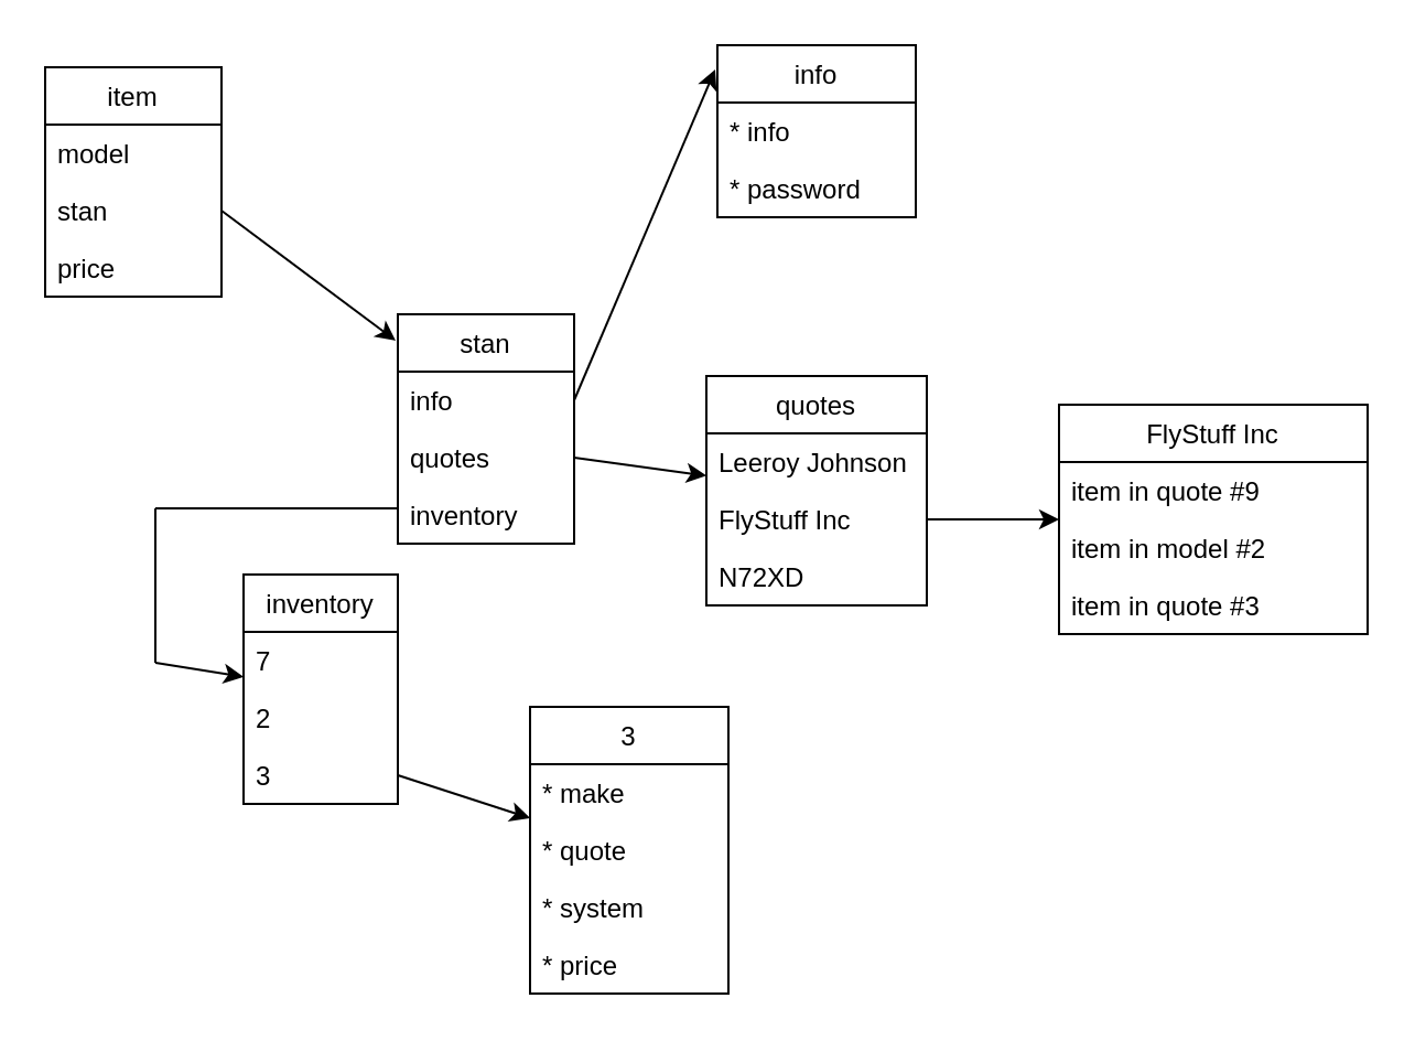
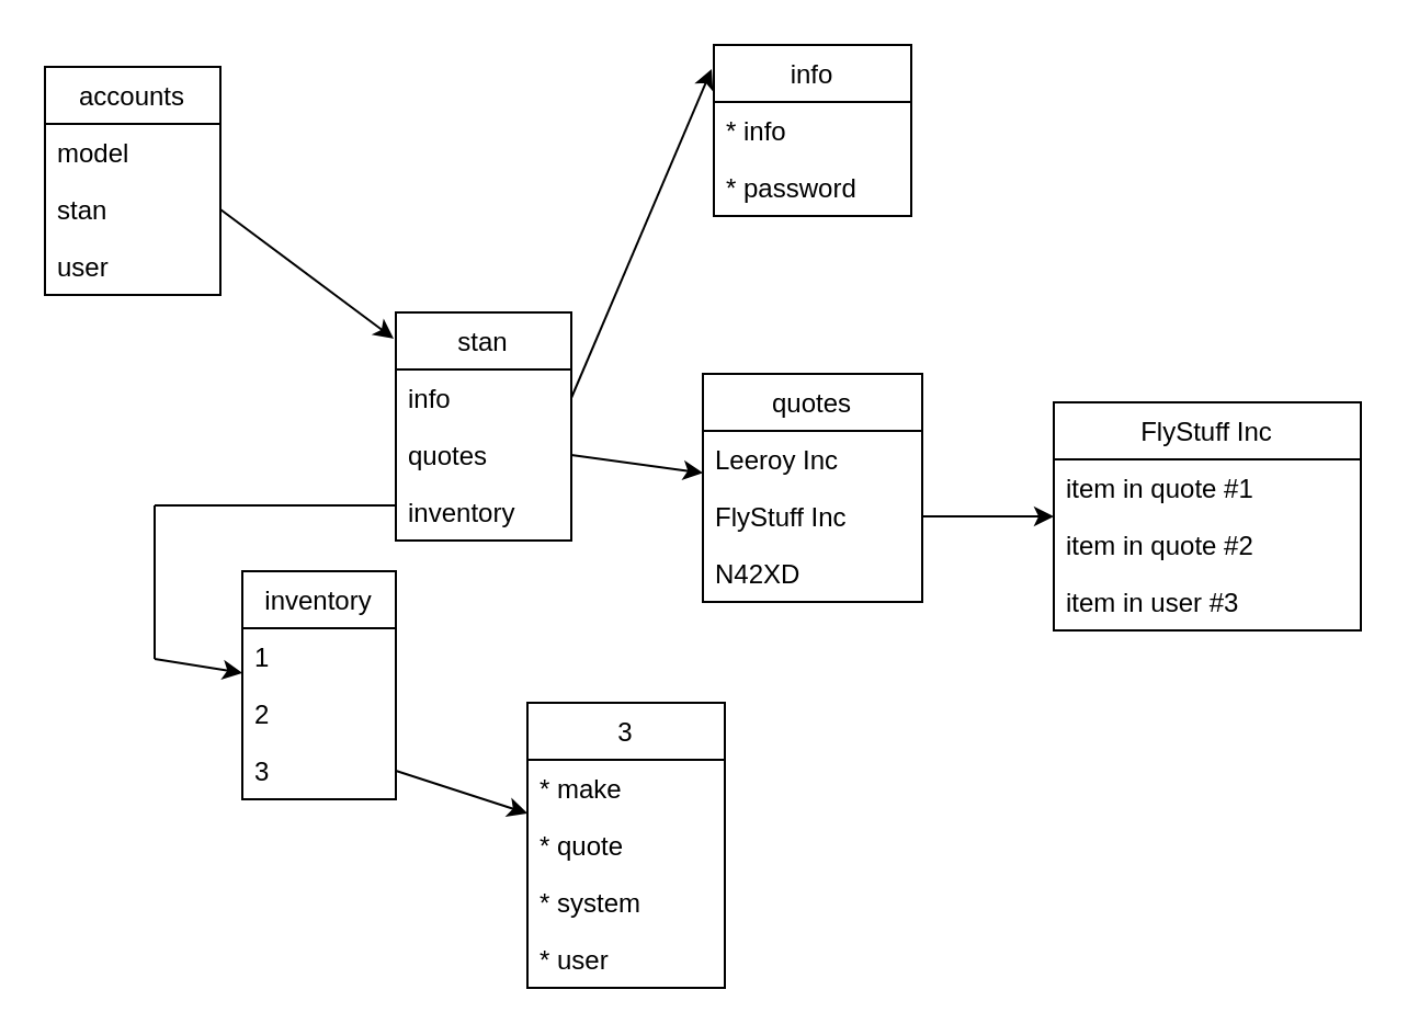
- <mxCell id="2" value="item" style="swimlane;fontStyle=0;childLayout=stackLayout;horizontal=1;startSize=26;horizontalStack=0;resizeParent=1;resizeParentMax=0;resizeLast=0;collapsible=1;marginBottom=0;" parent="1" vertex="1"><mxGeometry x="20" y="30" width="80" height="104" as="geometry" /></mxCell>
+ <mxCell id="2" value="accounts" style="swimlane;fontStyle=0;childLayout=stackLayout;horizontal=1;startSize=26;horizontalStack=0;resizeParent=1;resizeParentMax=0;resizeLast=0;collapsible=1;marginBottom=0;" parent="1" vertex="1"><mxGeometry x="20" y="30" width="80" height="104" as="geometry" /></mxCell>
- <mxCell id="5" value="price" style="text;strokeColor=none;fillColor=none;align=left;verticalAlign=top;spacingLeft=4;spacingRight=4;overflow=hidden;rotatable=0;points=[[0,0.5],[1,0.5]];portConstraint=eastwest;" parent="2" vertex="1"><mxGeometry y="78" width="80" height="26" as="geometry" /></mxCell>
+ <mxCell id="5" value="user" style="text;strokeColor=none;fillColor=none;align=left;verticalAlign=top;spacingLeft=4;spacingRight=4;overflow=hidden;rotatable=0;points=[[0,0.5],[1,0.5]];portConstraint=eastwest;" parent="2" vertex="1"><mxGeometry y="78" width="80" height="26" as="geometry" /></mxCell>
- <mxCell id="17" value="Leeroy Johnson" style="text;strokeColor=none;fillColor=none;align=left;verticalAlign=top;spacingLeft=4;spacingRight=4;overflow=hidden;rotatable=0;points=[[0,0.5],[1,0.5]];portConstraint=eastwest;" parent="16" vertex="1"><mxGeometry y="26" width="100" height="26" as="geometry" /></mxCell>
+ <mxCell id="17" value="Leeroy Inc" style="text;strokeColor=none;fillColor=none;align=left;verticalAlign=top;spacingLeft=4;spacingRight=4;overflow=hidden;rotatable=0;points=[[0,0.5],[1,0.5]];portConstraint=eastwest;" parent="16" vertex="1"><mxGeometry y="26" width="100" height="26" as="geometry" /></mxCell>
- <mxCell id="35" value="item in quote #9" style="text;strokeColor=none;fillColor=none;align=left;verticalAlign=top;spacingLeft=4;spacingRight=4;overflow=hidden;rotatable=0;points=[[0,0.5],[1,0.5]];portConstraint=eastwest;" parent="34" vertex="1"><mxGeometry y="26" width="140" height="26" as="geometry" /></mxCell>
+ <mxCell id="35" value="item in quote #1" style="text;strokeColor=none;fillColor=none;align=left;verticalAlign=top;spacingLeft=4;spacingRight=4;overflow=hidden;rotatable=0;points=[[0,0.5],[1,0.5]];portConstraint=eastwest;" parent="34" vertex="1"><mxGeometry y="26" width="140" height="26" as="geometry" /></mxCell>
- <mxCell id="36" value="item in model #2" style="text;strokeColor=none;fillColor=none;align=left;verticalAlign=top;spacingLeft=4;spacingRight=4;overflow=hidden;rotatable=0;points=[[0,0.5],[1,0.5]];portConstraint=eastwest;" parent="34" vertex="1"><mxGeometry y="52" width="140" height="26" as="geometry" /></mxCell>
+ <mxCell id="36" value="item in quote #2" style="text;strokeColor=none;fillColor=none;align=left;verticalAlign=top;spacingLeft=4;spacingRight=4;overflow=hidden;rotatable=0;points=[[0,0.5],[1,0.5]];portConstraint=eastwest;" parent="34" vertex="1"><mxGeometry y="52" width="140" height="26" as="geometry" /></mxCell>
- <mxCell id="19" value="N72XD" style="text;strokeColor=none;fillColor=none;align=left;verticalAlign=top;spacingLeft=4;spacingRight=4;overflow=hidden;rotatable=0;points=[[0,0.5],[1,0.5]];portConstraint=eastwest;" parent="16" vertex="1"><mxGeometry y="78" width="100" height="26" as="geometry" /></mxCell>
+ <mxCell id="19" value="N42XD" style="text;strokeColor=none;fillColor=none;align=left;verticalAlign=top;spacingLeft=4;spacingRight=4;overflow=hidden;rotatable=0;points=[[0,0.5],[1,0.5]];portConstraint=eastwest;" parent="16" vertex="1"><mxGeometry y="78" width="100" height="26" as="geometry" /></mxCell>
- <mxCell id="37" value="item in quote #3" style="text;strokeColor=none;fillColor=none;align=left;verticalAlign=top;spacingLeft=4;spacingRight=4;overflow=hidden;rotatable=0;points=[[0,0.5],[1,0.5]];portConstraint=eastwest;" parent="34" vertex="1"><mxGeometry y="78" width="140" height="26" as="geometry" /></mxCell>
+ <mxCell id="37" value="item in user #3" style="text;strokeColor=none;fillColor=none;align=left;verticalAlign=top;spacingLeft=4;spacingRight=4;overflow=hidden;rotatable=0;points=[[0,0.5],[1,0.5]];portConstraint=eastwest;" parent="34" vertex="1"><mxGeometry y="78" width="140" height="26" as="geometry" /></mxCell>
- <mxCell id="24" value="7" style="text;strokeColor=none;fillColor=none;align=left;verticalAlign=top;spacingLeft=4;spacingRight=4;overflow=hidden;rotatable=0;points=[[0,0.5],[1,0.5]];portConstraint=eastwest;" parent="23" vertex="1"><mxGeometry y="26" width="70" height="26" as="geometry" /></mxCell>
+ <mxCell id="24" value="1" style="text;strokeColor=none;fillColor=none;align=left;verticalAlign=top;spacingLeft=4;spacingRight=4;overflow=hidden;rotatable=0;points=[[0,0.5],[1,0.5]];portConstraint=eastwest;" parent="23" vertex="1"><mxGeometry y="26" width="70" height="26" as="geometry" /></mxCell>
- <mxCell id="32" value="* price" style="text;strokeColor=none;fillColor=none;align=left;verticalAlign=top;spacingLeft=4;spacingRight=4;overflow=hidden;rotatable=0;points=[[0,0.5],[1,0.5]];portConstraint=eastwest;" parent="28" vertex="1"><mxGeometry y="104" width="90" height="26" as="geometry" /></mxCell>
+ <mxCell id="32" value="* user" style="text;strokeColor=none;fillColor=none;align=left;verticalAlign=top;spacingLeft=4;spacingRight=4;overflow=hidden;rotatable=0;points=[[0,0.5],[1,0.5]];portConstraint=eastwest;" parent="28" vertex="1"><mxGeometry y="104" width="90" height="26" as="geometry" /></mxCell>
